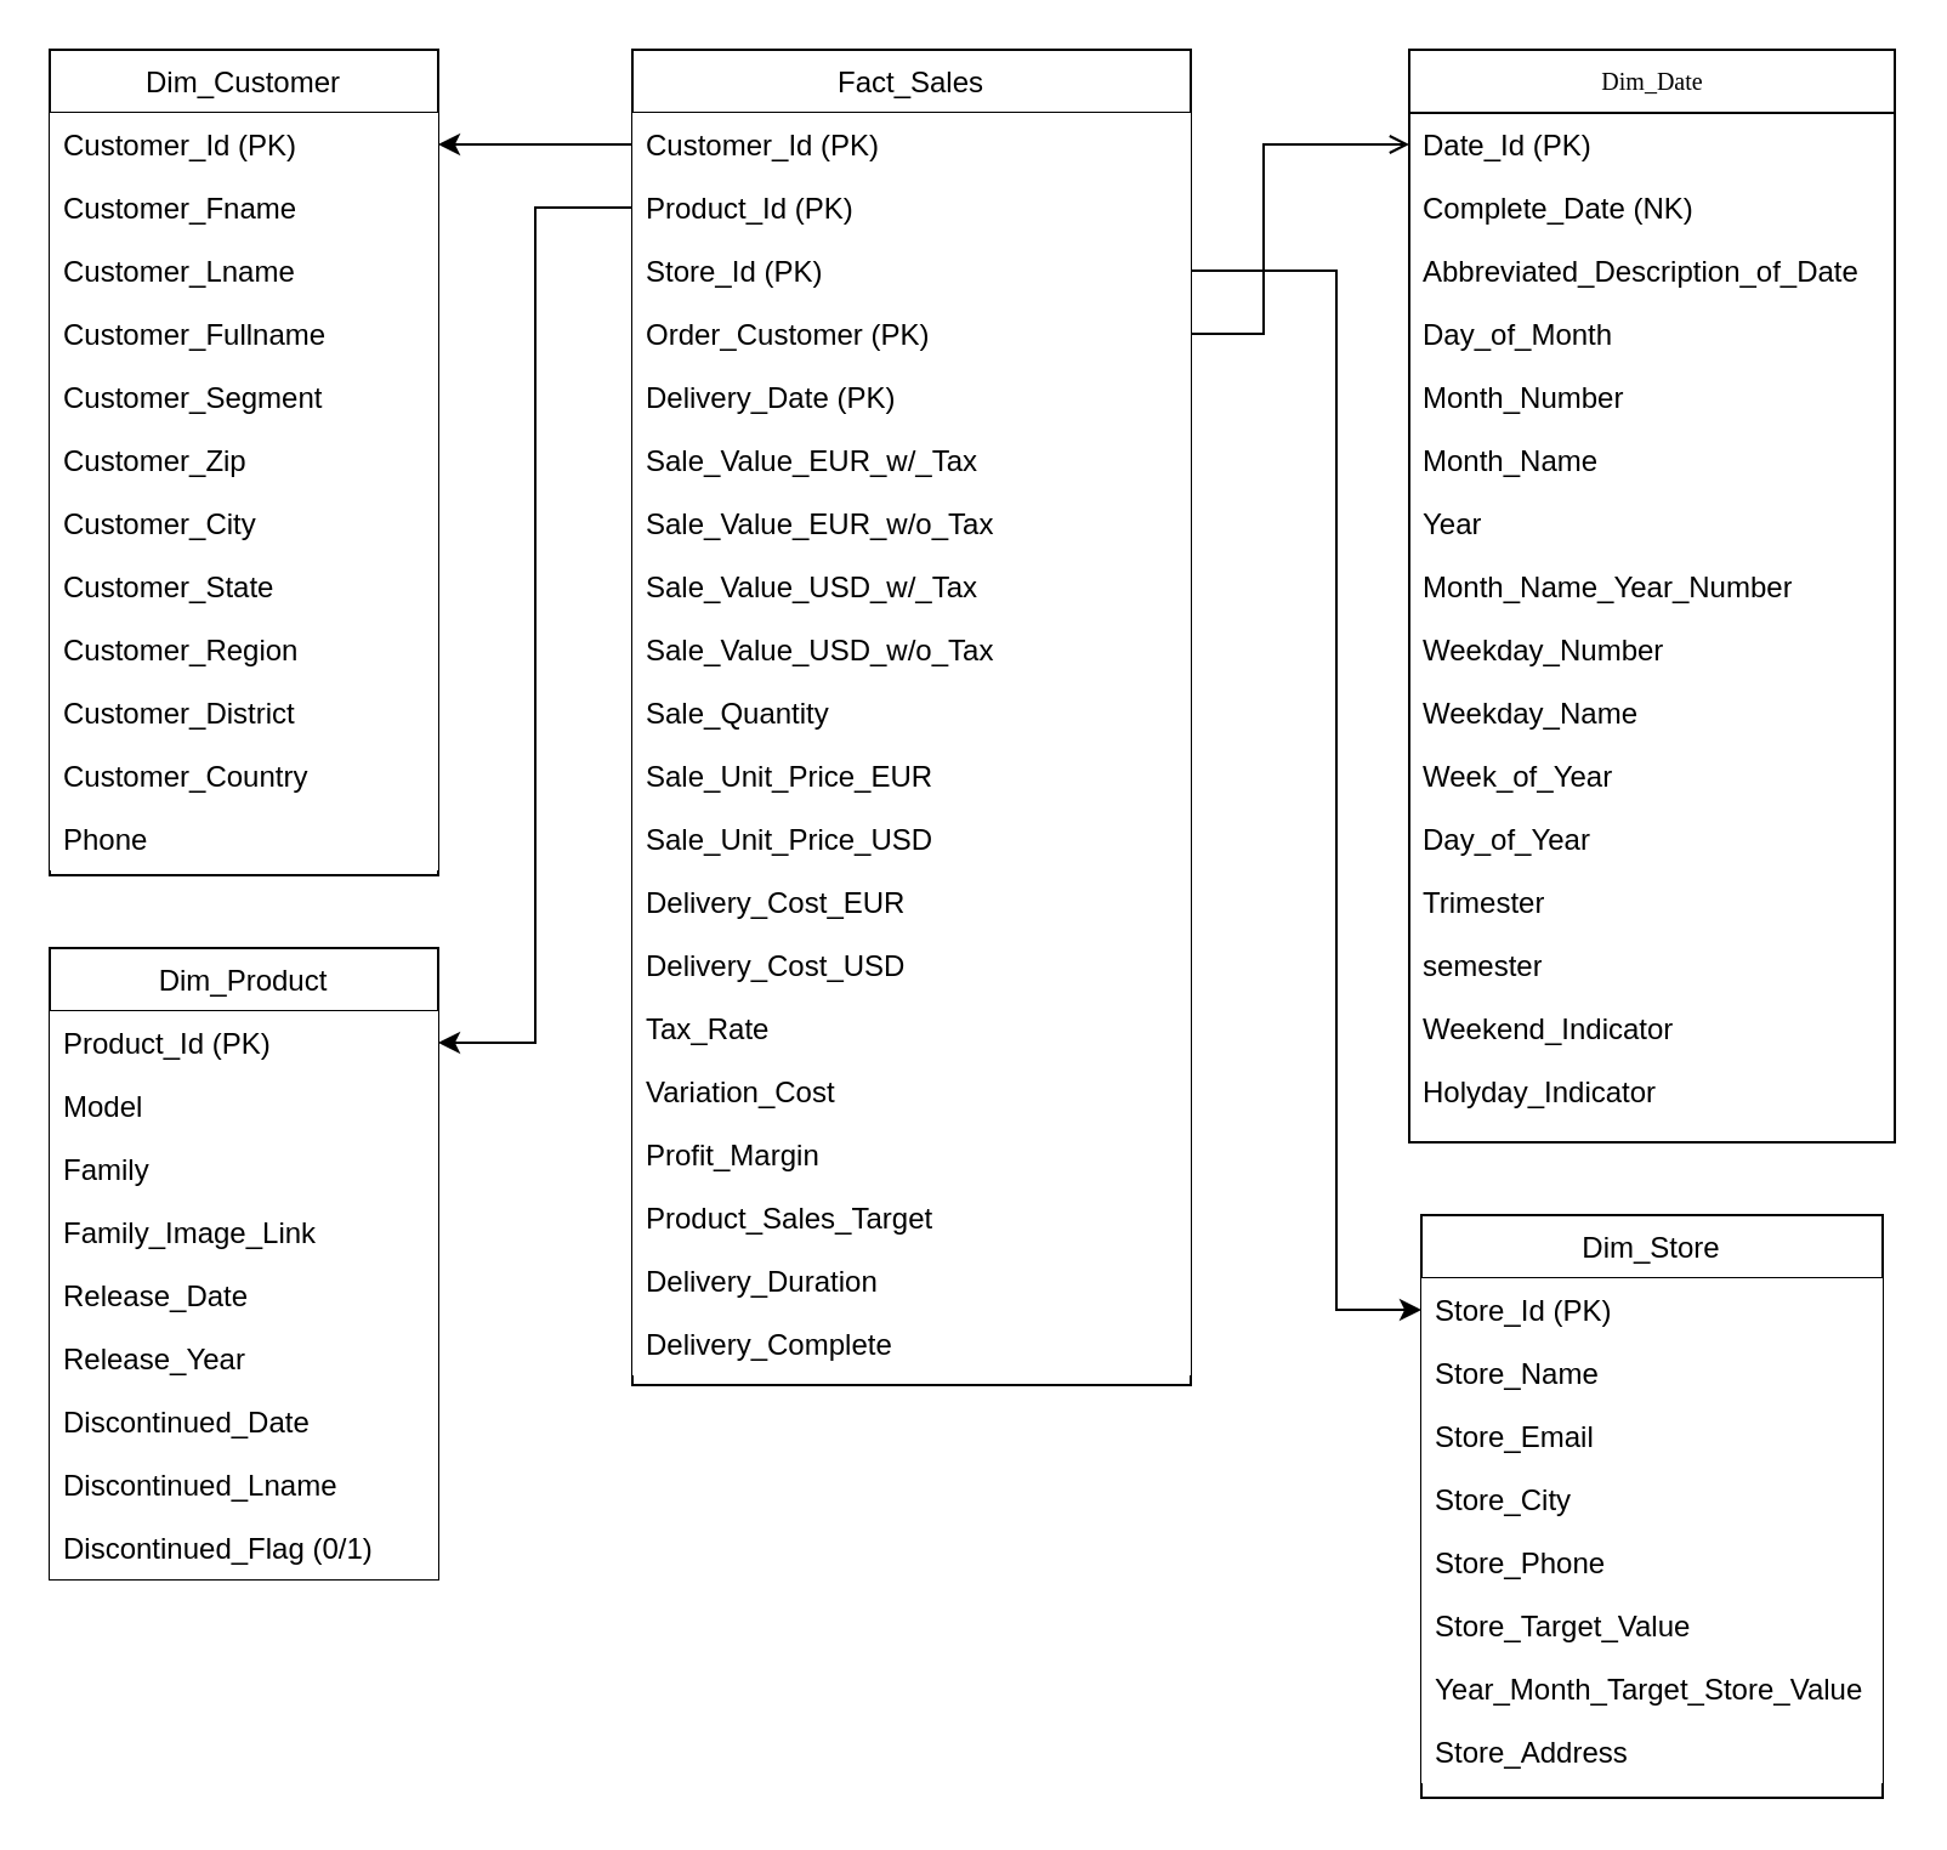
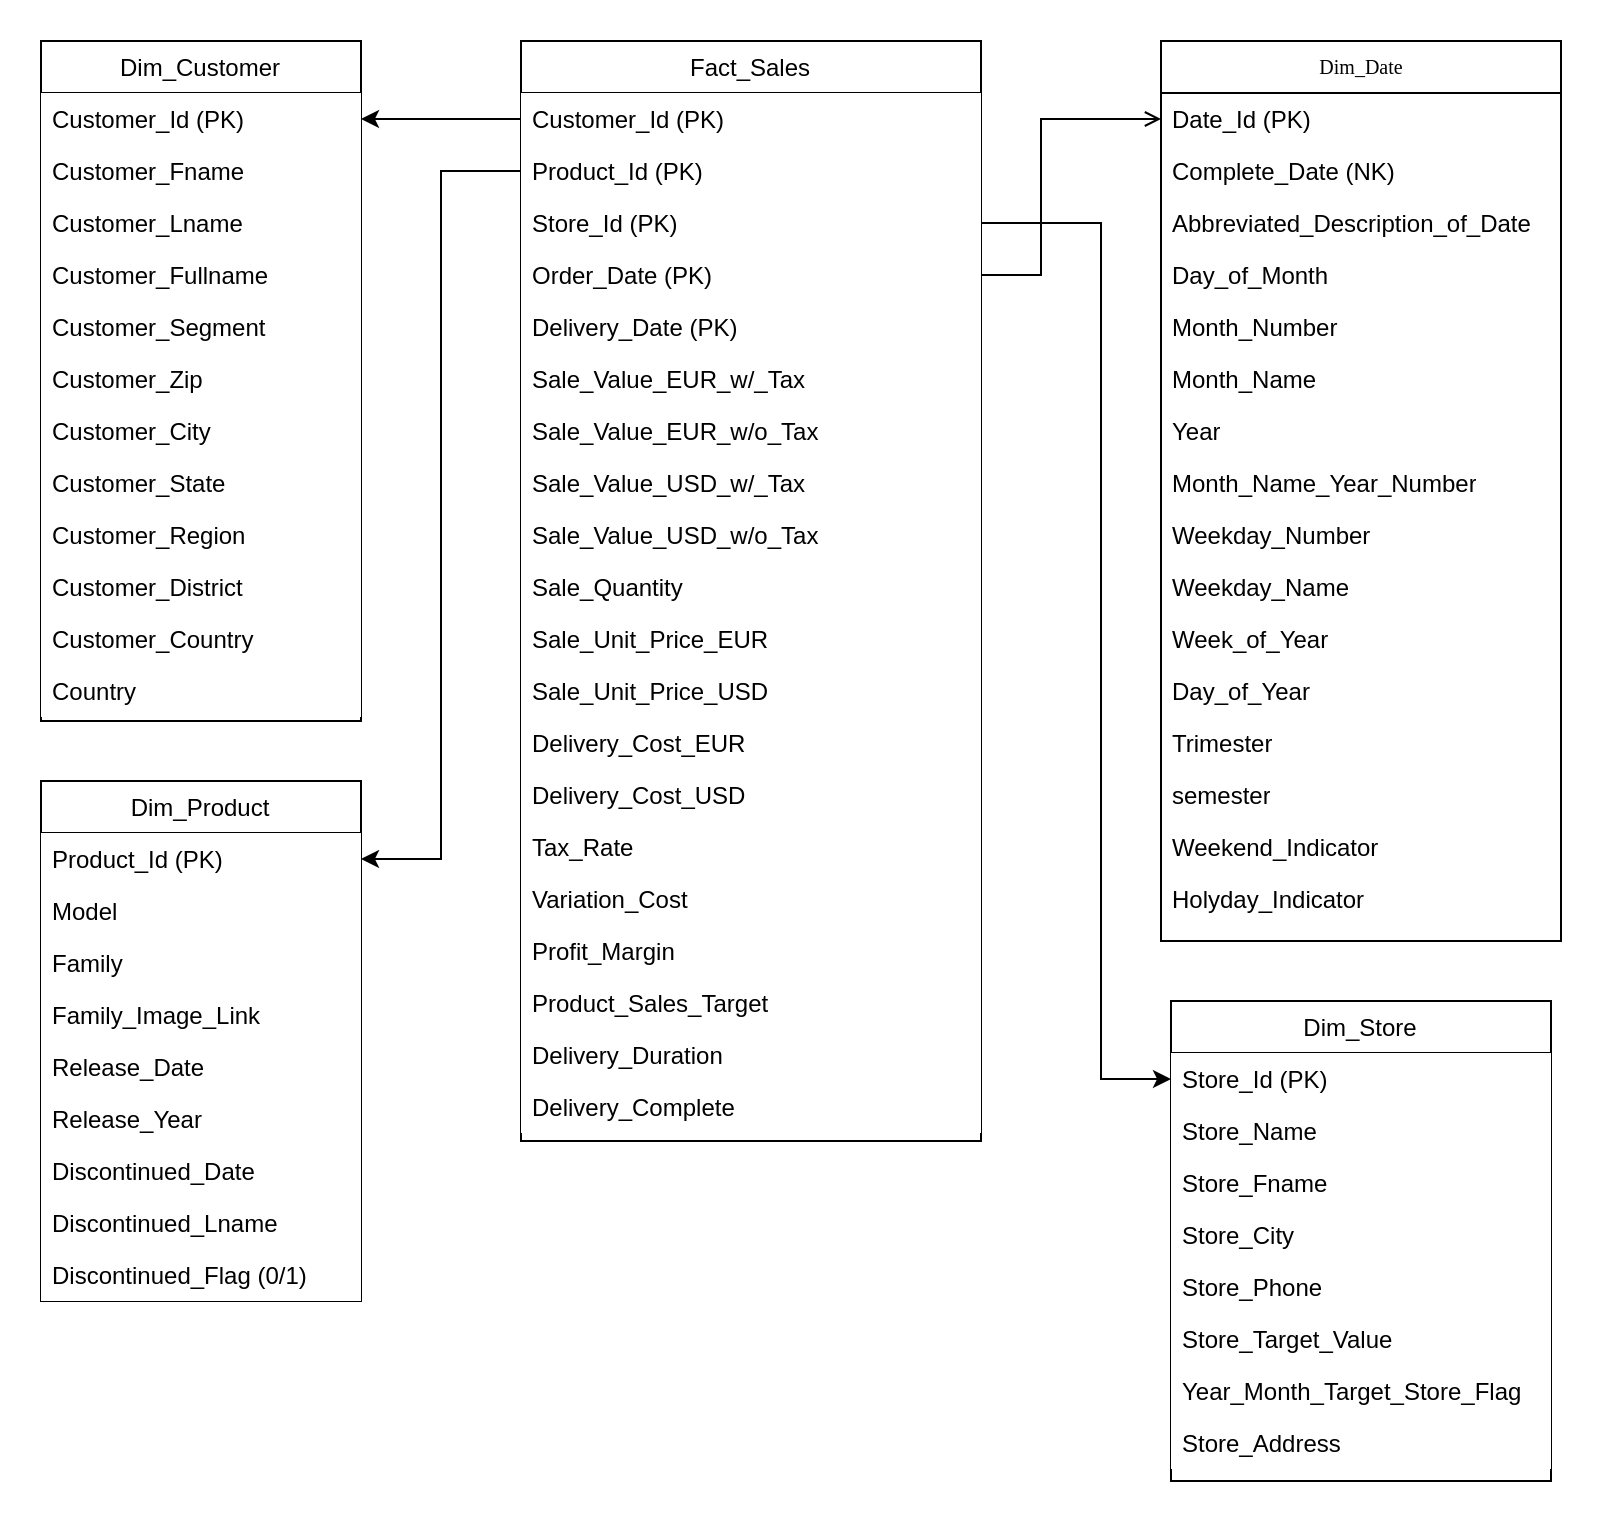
- <mxCell id="55" value="Order_Customer (PK)" style="text;align=left;verticalAlign=top;spacingLeft=4;spacingRight=4;overflow=hidden;rotatable=0;points=[[0,0.5],[1,0.5]];portConstraint=eastwest;fillColor=#FFFFFF;" vertex="1" parent="51"><mxGeometry y="104" width="230" height="26" as="geometry" /></mxCell>
+ <mxCell id="55" value="Order_Date (PK)" style="text;align=left;verticalAlign=top;spacingLeft=4;spacingRight=4;overflow=hidden;rotatable=0;points=[[0,0.5],[1,0.5]];portConstraint=eastwest;fillColor=#FFFFFF;" vertex="1" parent="51"><mxGeometry y="104" width="230" height="26" as="geometry" /></mxCell>
- <mxCell id="14" value="Phone" style="text;align=left;verticalAlign=top;spacingLeft=4;spacingRight=4;overflow=hidden;rotatable=0;points=[[0,0.5],[1,0.5]];portConstraint=eastwest;fillColor=#FFFFFF;" parent="2" vertex="1"><mxGeometry y="312" width="160" height="26" as="geometry" /></mxCell>
+ <mxCell id="14" value="Country" style="text;align=left;verticalAlign=top;spacingLeft=4;spacingRight=4;overflow=hidden;rotatable=0;points=[[0,0.5],[1,0.5]];portConstraint=eastwest;fillColor=#FFFFFF;" parent="2" vertex="1"><mxGeometry y="312" width="160" height="26" as="geometry" /></mxCell>
- <mxCell id="28" value="Store_Email" style="text;align=left;verticalAlign=top;spacingLeft=4;spacingRight=4;overflow=hidden;rotatable=0;points=[[0,0.5],[1,0.5]];portConstraint=eastwest;rounded=0;shadow=0;html=0;fillColor=#FFFFFF;" parent="25" vertex="1"><mxGeometry y="78" width="190" height="26" as="geometry" /></mxCell>
+ <mxCell id="28" value="Store_Fname" style="text;align=left;verticalAlign=top;spacingLeft=4;spacingRight=4;overflow=hidden;rotatable=0;points=[[0,0.5],[1,0.5]];portConstraint=eastwest;rounded=0;shadow=0;html=0;fillColor=#FFFFFF;" parent="25" vertex="1"><mxGeometry y="78" width="190" height="26" as="geometry" /></mxCell>
- <mxCell id="32" value="Year_Month_Target_Store_Value" style="text;align=left;verticalAlign=top;spacingLeft=4;spacingRight=4;overflow=hidden;rotatable=0;points=[[0,0.5],[1,0.5]];portConstraint=eastwest;fillColor=#FFFFFF;" parent="25" vertex="1"><mxGeometry y="182" width="190" height="26" as="geometry" /></mxCell>
+ <mxCell id="32" value="Year_Month_Target_Store_Flag" style="text;align=left;verticalAlign=top;spacingLeft=4;spacingRight=4;overflow=hidden;rotatable=0;points=[[0,0.5],[1,0.5]];portConstraint=eastwest;fillColor=#FFFFFF;" parent="25" vertex="1"><mxGeometry y="182" width="190" height="26" as="geometry" /></mxCell>
